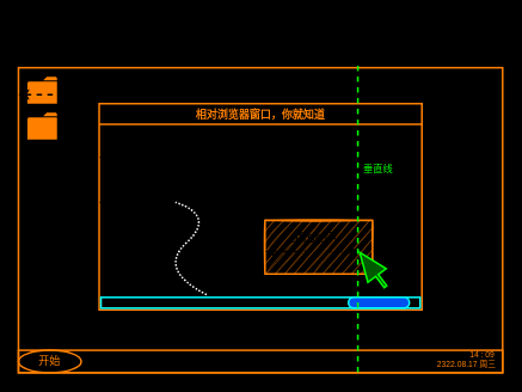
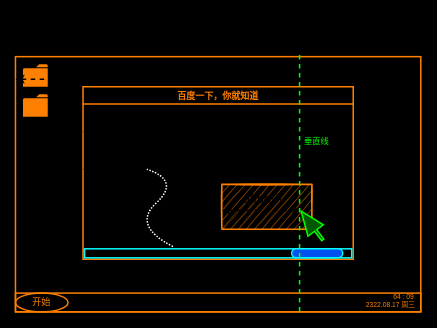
- <mxCell id="3" value="相对浏览器窗口，你就知道" style="swimlane;strokeColor=#FF8000;strokeWidth=2;fillColor=none;fontColor=#FF8000;" parent="1" vertex="1"><mxGeometry x="110" y="115" width="360" height="230" as="geometry" /></mxCell>
+ <mxCell id="3" value="百度一下，你就知道" style="swimlane;strokeColor=#FF8000;strokeWidth=2;fillColor=none;fontColor=#FF8000;" parent="1" vertex="1"><mxGeometry x="110" y="115" width="360" height="230" as="geometry" /></mxCell>
- <mxCell id="14" value="&lt;font color=&quot;#ff8000&quot; style=&quot;font-size: 9px;&quot;&gt;14 : 09&lt;br&gt;&lt;/font&gt;" style="text;html=1;strokeColor=none;fillColor=none;align=center;verticalAlign=middle;whiteSpace=wrap;rounded=0;fontSize=18;" parent="1" vertex="1"><mxGeometry x="515" y="385" width="45" height="15" as="geometry" /></mxCell>
+ <mxCell id="14" value="&lt;font color=&quot;#ff8000&quot; style=&quot;font-size: 9px;&quot;&gt;64 : 09&lt;br&gt;&lt;/font&gt;" style="text;html=1;strokeColor=none;fillColor=none;align=center;verticalAlign=middle;whiteSpace=wrap;rounded=0;fontSize=18;" parent="1" vertex="1"><mxGeometry x="515" y="385" width="45" height="15" as="geometry" /></mxCell>
